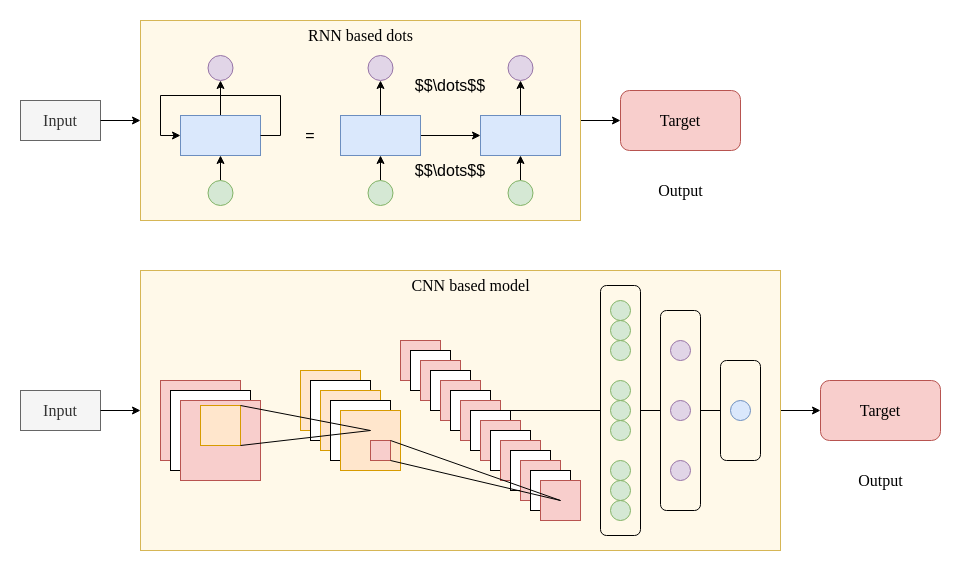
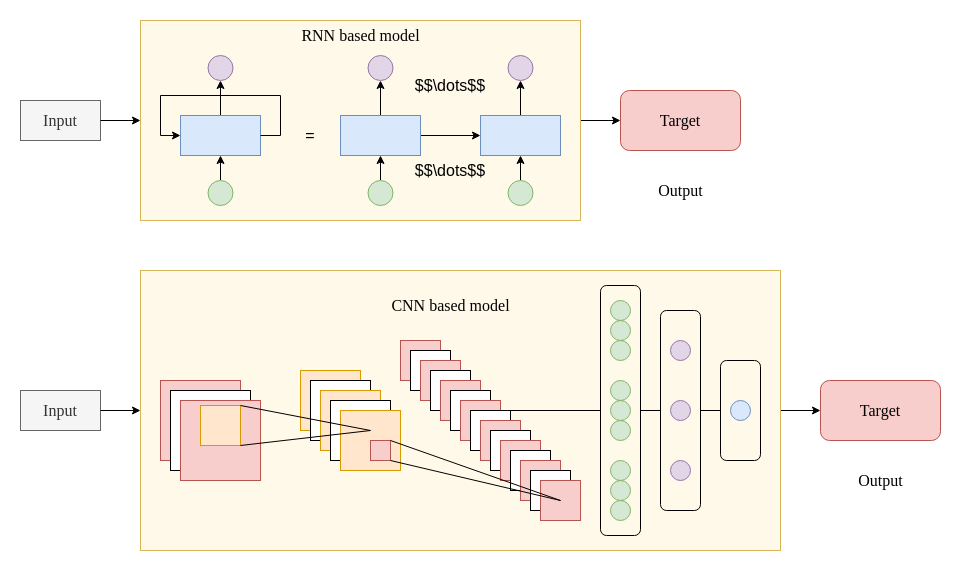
- <mxCell id="28" value="RNN based dots" style="text;html=1;align=center;verticalAlign=middle;whiteSpace=wrap;rounded=0;fontFamily=Times New Roman;fontSize=16;" vertex="1" parent="1"><mxGeometry x="278.5" y="20" width="163" height="30" as="geometry" /></mxCell>
+ <mxCell id="28" value="RNN based model" style="text;html=1;align=center;verticalAlign=middle;whiteSpace=wrap;rounded=0;fontFamily=Times New Roman;fontSize=16;" vertex="1" parent="1"><mxGeometry x="278.5" y="20" width="163" height="30" as="geometry" /></mxCell>
- <mxCell id="35" value="CNN based model" style="text;html=1;align=center;verticalAlign=middle;whiteSpace=wrap;rounded=0;fontFamily=Times New Roman;fontSize=16;" vertex="1" parent="1"><mxGeometry x="388.5" y="270" width="163" height="30" as="geometry" /></mxCell>
+ <mxCell id="35" value="CNN based model" style="text;html=1;align=center;verticalAlign=middle;whiteSpace=wrap;rounded=0;fontFamily=Times New Roman;fontSize=16;" vertex="1" parent="1"><mxGeometry x="368.5" y="290" width="163" height="30" as="geometry" /></mxCell>
